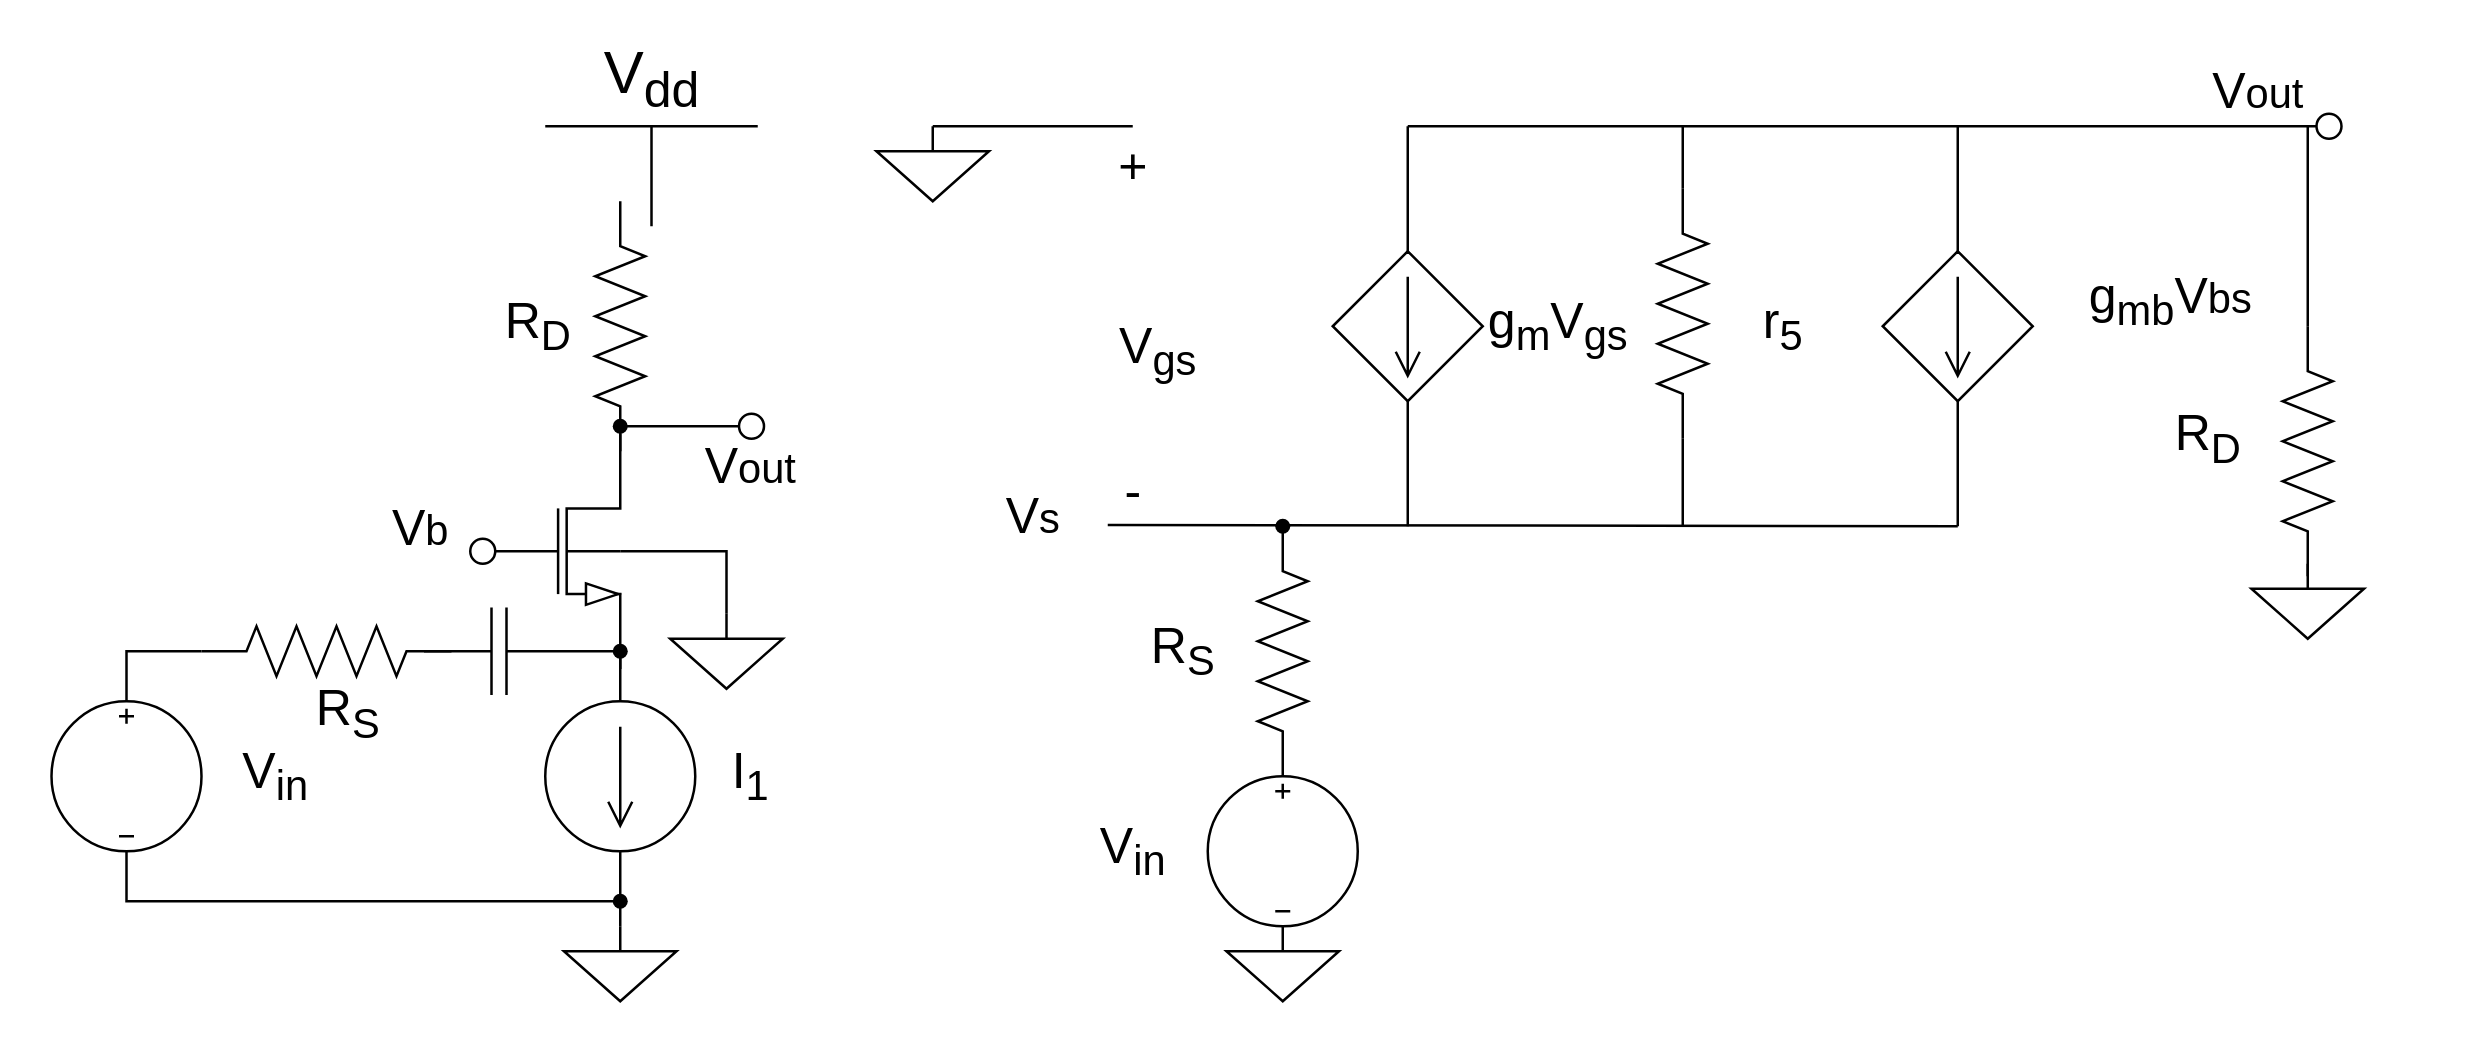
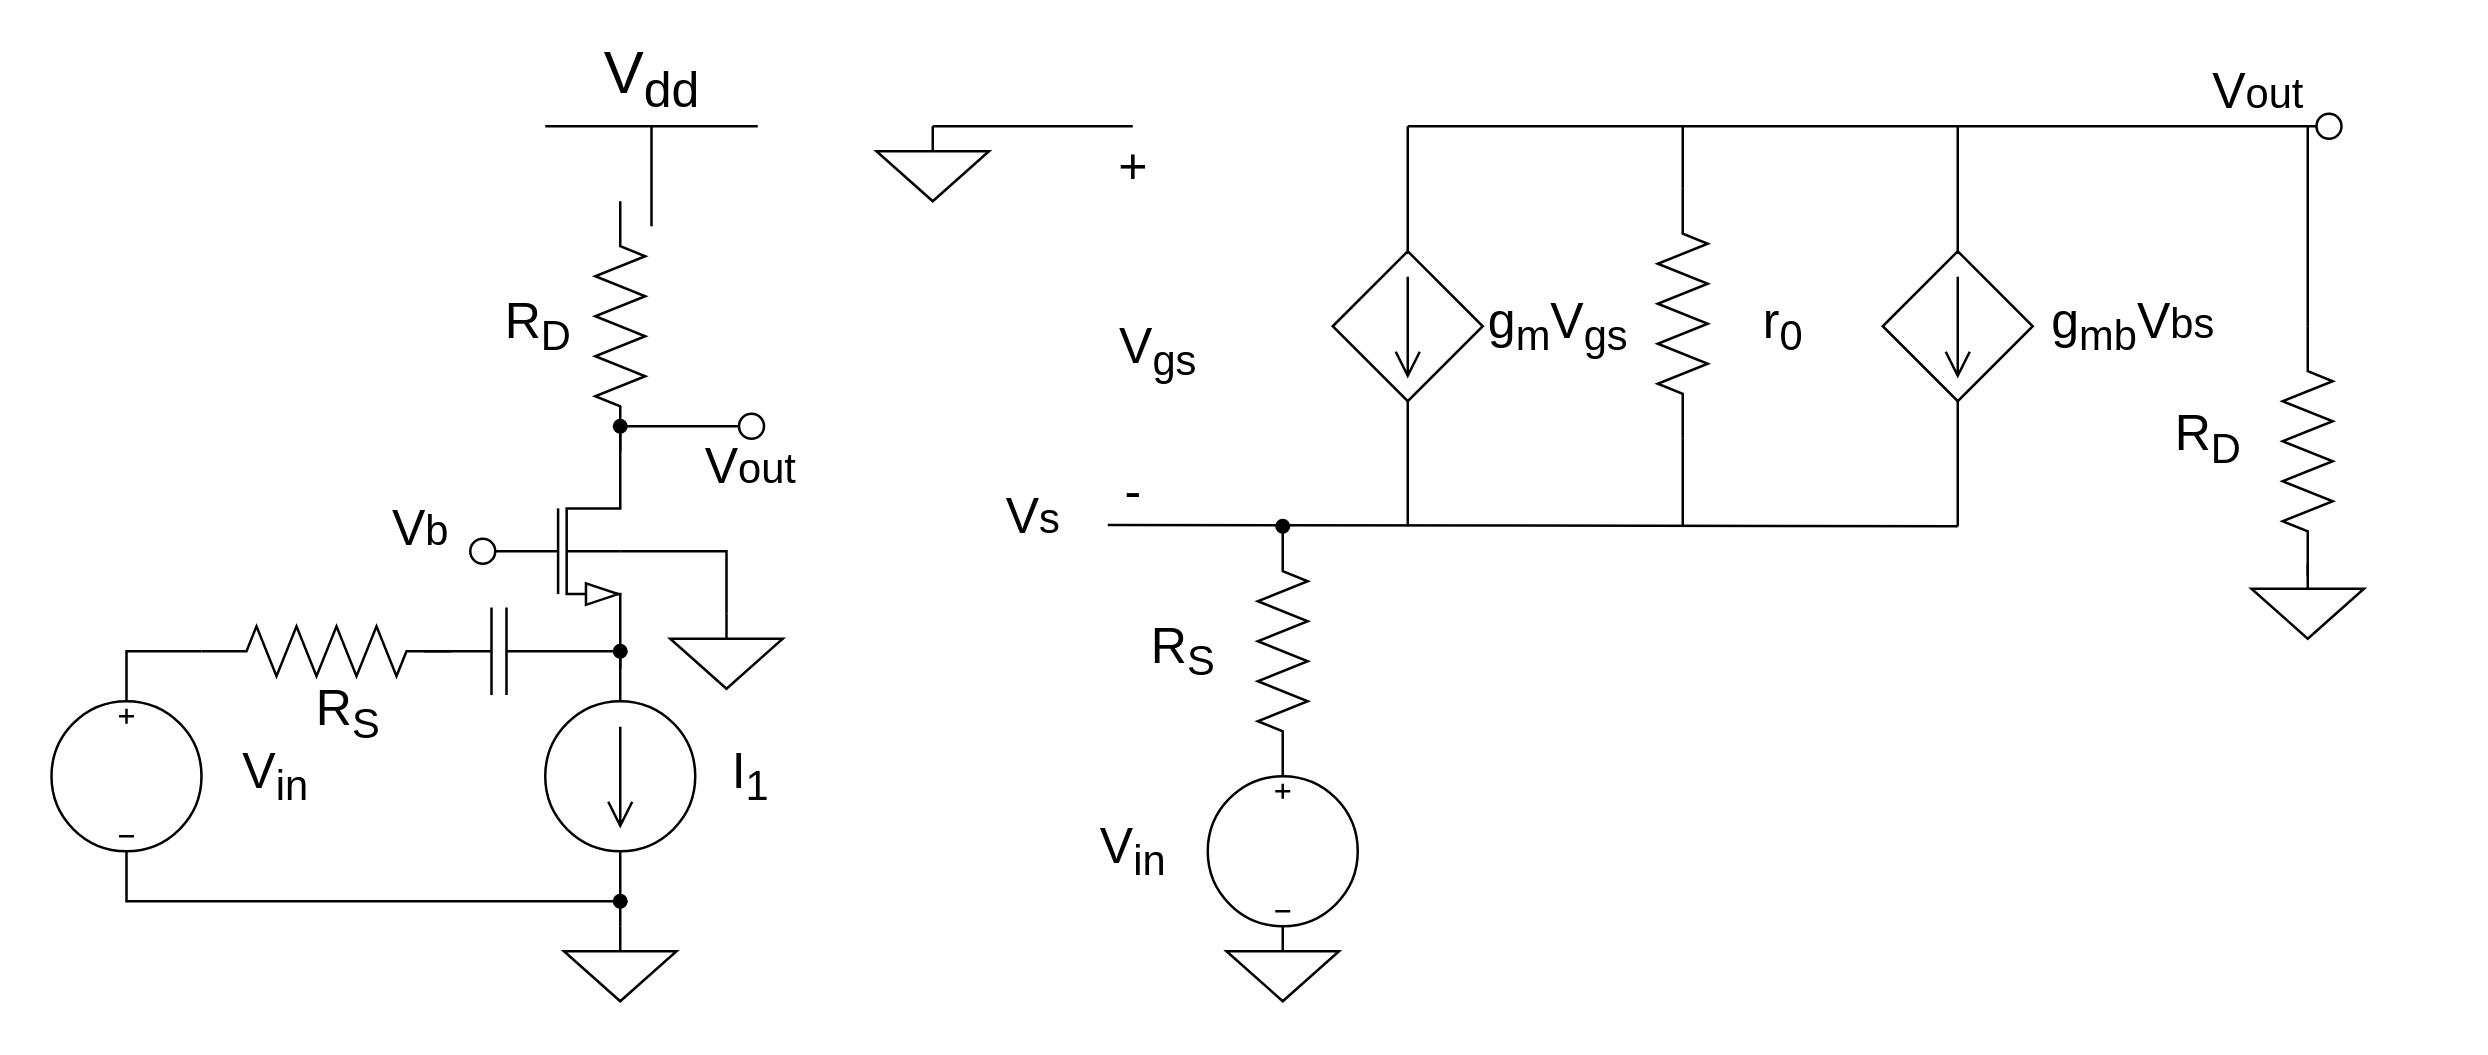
- <mxCell id="55" value="&lt;font style=&quot;font-size: 20px;&quot;&gt;g&lt;sub&gt;mb&lt;/sub&gt;V&lt;/font&gt;&lt;font style=&quot;font-size: 16.667px;&quot;&gt;bs&lt;/font&gt;" style="text;html=1;align=center;verticalAlign=middle;whiteSpace=wrap;rounded=0;" vertex="1" parent="1"><mxGeometry x="837.5" y="105" width="60" height="30" as="geometry" /></mxCell>
+ <mxCell id="55" value="&lt;font style=&quot;font-size: 20px;&quot;&gt;g&lt;sub&gt;mb&lt;/sub&gt;V&lt;/font&gt;&lt;font style=&quot;font-size: 16.667px;&quot;&gt;bs&lt;/font&gt;" style="text;html=1;align=center;verticalAlign=middle;whiteSpace=wrap;rounded=0;" vertex="1" parent="1"><mxGeometry x="822.5" y="115" width="60" height="30" as="geometry" /></mxCell>
- <mxCell id="54" value="&lt;span style=&quot;font-size: 20px;&quot;&gt;r&lt;sub&gt;5&lt;/sub&gt;&lt;/span&gt;" style="text;html=1;align=center;verticalAlign=middle;whiteSpace=wrap;rounded=0;" vertex="1" parent="1"><mxGeometry x="682.5" y="115" width="60" height="30" as="geometry" /></mxCell>
+ <mxCell id="54" value="&lt;span style=&quot;font-size: 20px;&quot;&gt;r&lt;sub&gt;0&lt;/sub&gt;&lt;/span&gt;" style="text;html=1;align=center;verticalAlign=middle;whiteSpace=wrap;rounded=0;" vertex="1" parent="1"><mxGeometry x="682.5" y="115" width="60" height="30" as="geometry" /></mxCell>
